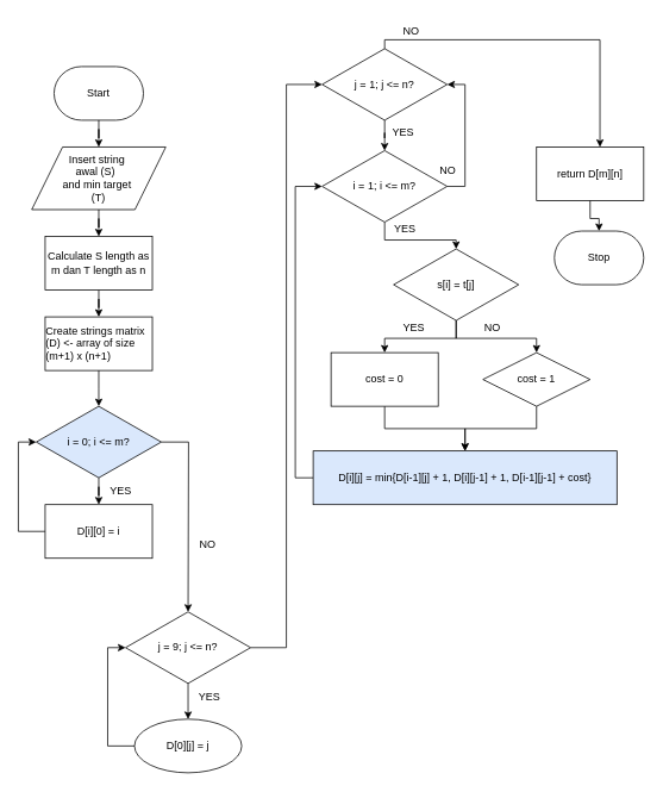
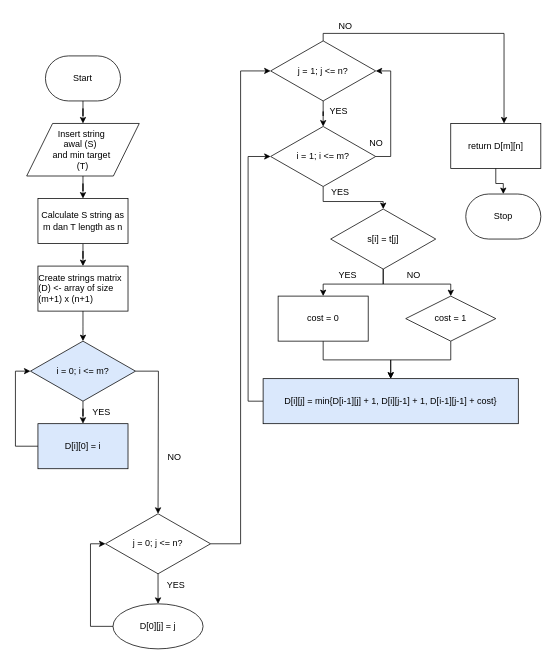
- <mxCell id="5" value="Calculate S length as m dan T length as n" style="whiteSpace=wrap;html=1;strokeWidth=1;labelBackgroundColor=none;fontStyle=0;strokeColor=default;" vertex="1" parent="1"><mxGeometry x="50" y="264" width="120" height="60" as="geometry" /></mxCell>
+ <mxCell id="5" value="Calculate S string as m dan T length as n" style="whiteSpace=wrap;html=1;strokeWidth=1;labelBackgroundColor=none;fontStyle=0;strokeColor=default;" vertex="1" parent="1"><mxGeometry x="50" y="264" width="120" height="60" as="geometry" /></mxCell>
- <mxCell id="14" value="D[i][0] = i" style="whiteSpace=wrap;html=1;labelBackgroundColor=none;" vertex="1" parent="1"><mxGeometry x="50" y="564" width="120" height="60" as="geometry" /></mxCell>
+ <mxCell id="14" value="D[i][0] = i" style="whiteSpace=wrap;html=1;labelBackgroundColor=none;fillColor=#dae8fc;" vertex="1" parent="1"><mxGeometry x="50" y="564" width="120" height="60" as="geometry" /></mxCell>
- <mxCell id="18" value="j = 9; j &amp;lt;= n?" style="rhombus;whiteSpace=wrap;html=1;labelBackgroundColor=none;" vertex="1" parent="1"><mxGeometry x="140" y="684" width="140" height="80" as="geometry" /></mxCell>
+ <mxCell id="18" value="j = 0; j &amp;lt;= n?" style="rhombus;whiteSpace=wrap;html=1;labelBackgroundColor=none;" vertex="1" parent="1"><mxGeometry x="140" y="684" width="140" height="80" as="geometry" /></mxCell>
